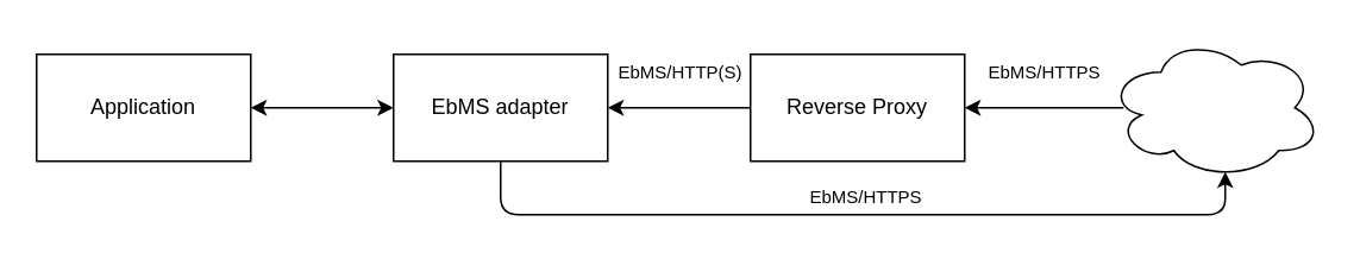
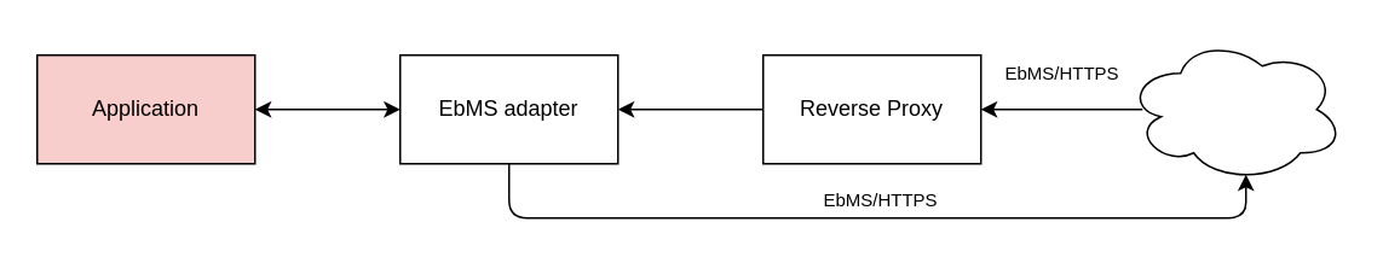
- <mxCell id="6" value="EbMS/HTTP(S)" style="text;html=1;strokeColor=none;fillColor=none;align=center;verticalAlign=middle;whiteSpace=wrap;rounded=0;fontSize=10;" parent="1" vertex="1"><mxGeometry x="361" y="30" width="40" height="20" as="geometry" /></mxCell>
- <mxCell id="4" value="Application" style="rounded=0;whiteSpace=wrap;html=1;" parent="1" vertex="1"><mxGeometry x="20" y="30" width="120" height="60" as="geometry" /></mxCell>
+ <mxCell id="4" value="Application" style="rounded=0;whiteSpace=wrap;html=1;fillColor=#f8cecc;" parent="1" vertex="1"><mxGeometry x="20" y="30" width="120" height="60" as="geometry" /></mxCell>
